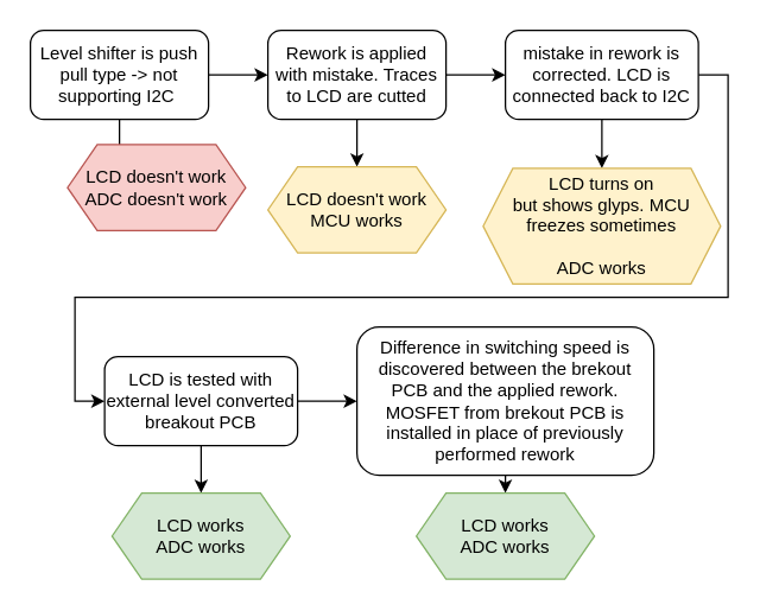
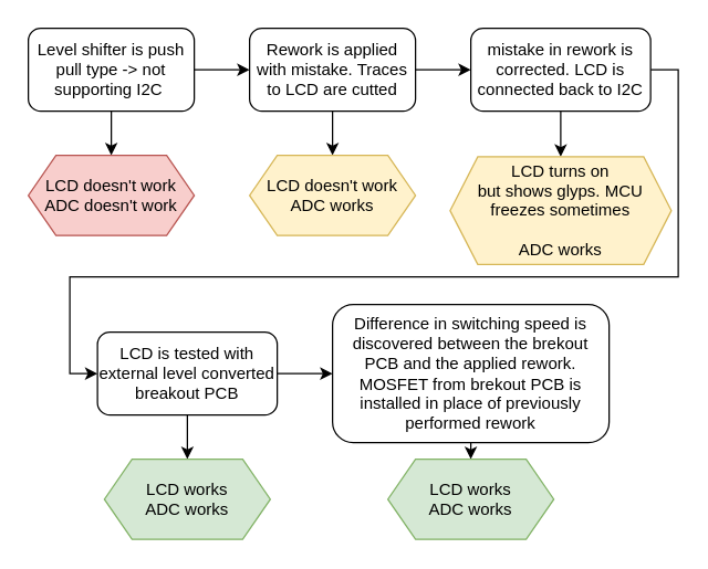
- <mxCell id="8" value="LCD doesn't work&lt;br&gt;ADC doesn't work" style="shape=hexagon;perimeter=hexagonPerimeter2;whiteSpace=wrap;html=1;fixedSize=1;fillColor=#f8cecc;strokeColor=#b85450;" vertex="1" parent="1"><mxGeometry x="45" y="97" width="120" height="58" as="geometry" /></mxCell>
+ <mxCell id="8" value="LCD doesn't work&lt;br&gt;ADC doesn't work" style="shape=hexagon;perimeter=hexagonPerimeter2;whiteSpace=wrap;html=1;fixedSize=1;fillColor=#f8cecc;strokeColor=#b85450;" vertex="1" parent="1"><mxGeometry x="20" y="112" width="120" height="58" as="geometry" /></mxCell>
- <mxCell id="9" value="LCD doesn't work&lt;br&gt;MCU works" style="shape=hexagon;perimeter=hexagonPerimeter2;whiteSpace=wrap;html=1;fixedSize=1;fillColor=#fff2cc;strokeColor=#d6b656;" vertex="1" parent="1"><mxGeometry x="180" y="112" width="120" height="58" as="geometry" /></mxCell>
+ <mxCell id="9" value="LCD doesn't work&lt;br&gt;ADC works" style="shape=hexagon;perimeter=hexagonPerimeter2;whiteSpace=wrap;html=1;fixedSize=1;fillColor=#fff2cc;strokeColor=#d6b656;" vertex="1" parent="1"><mxGeometry x="180" y="112" width="120" height="58" as="geometry" /></mxCell>
